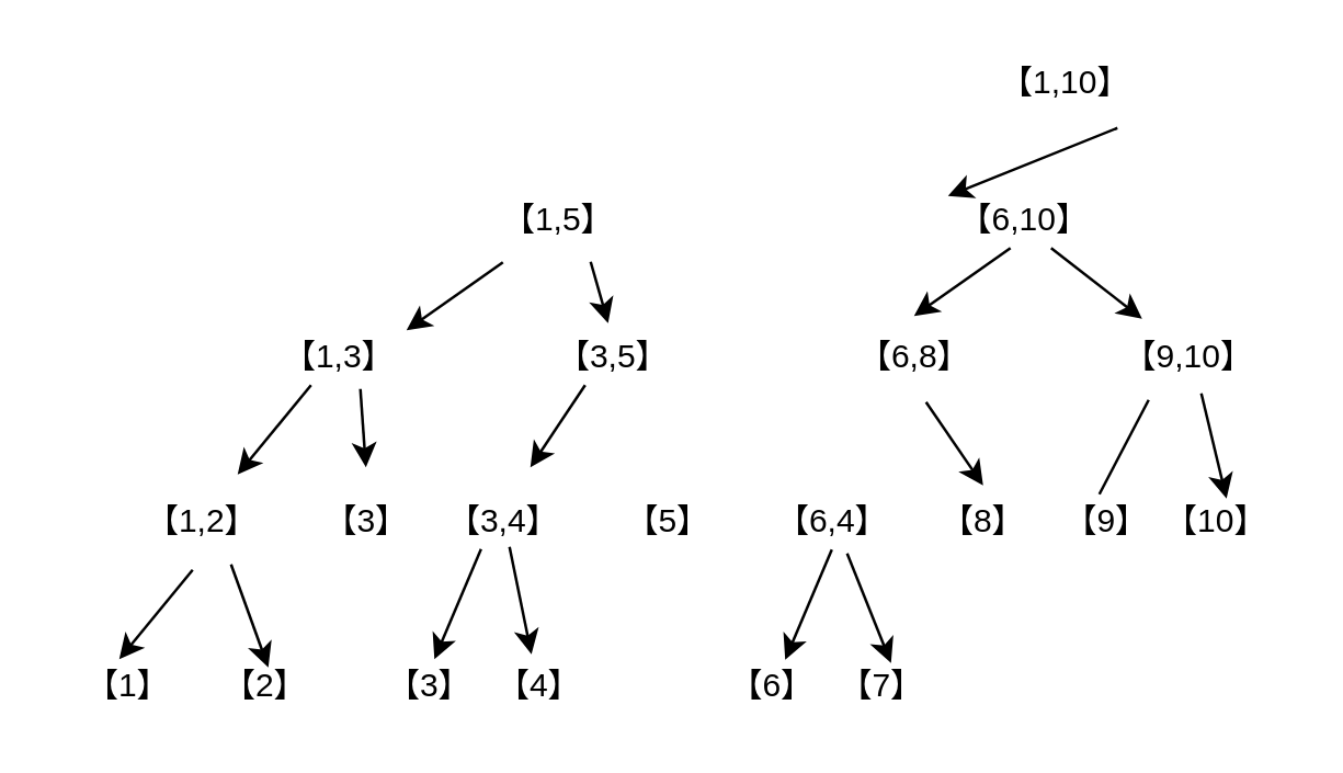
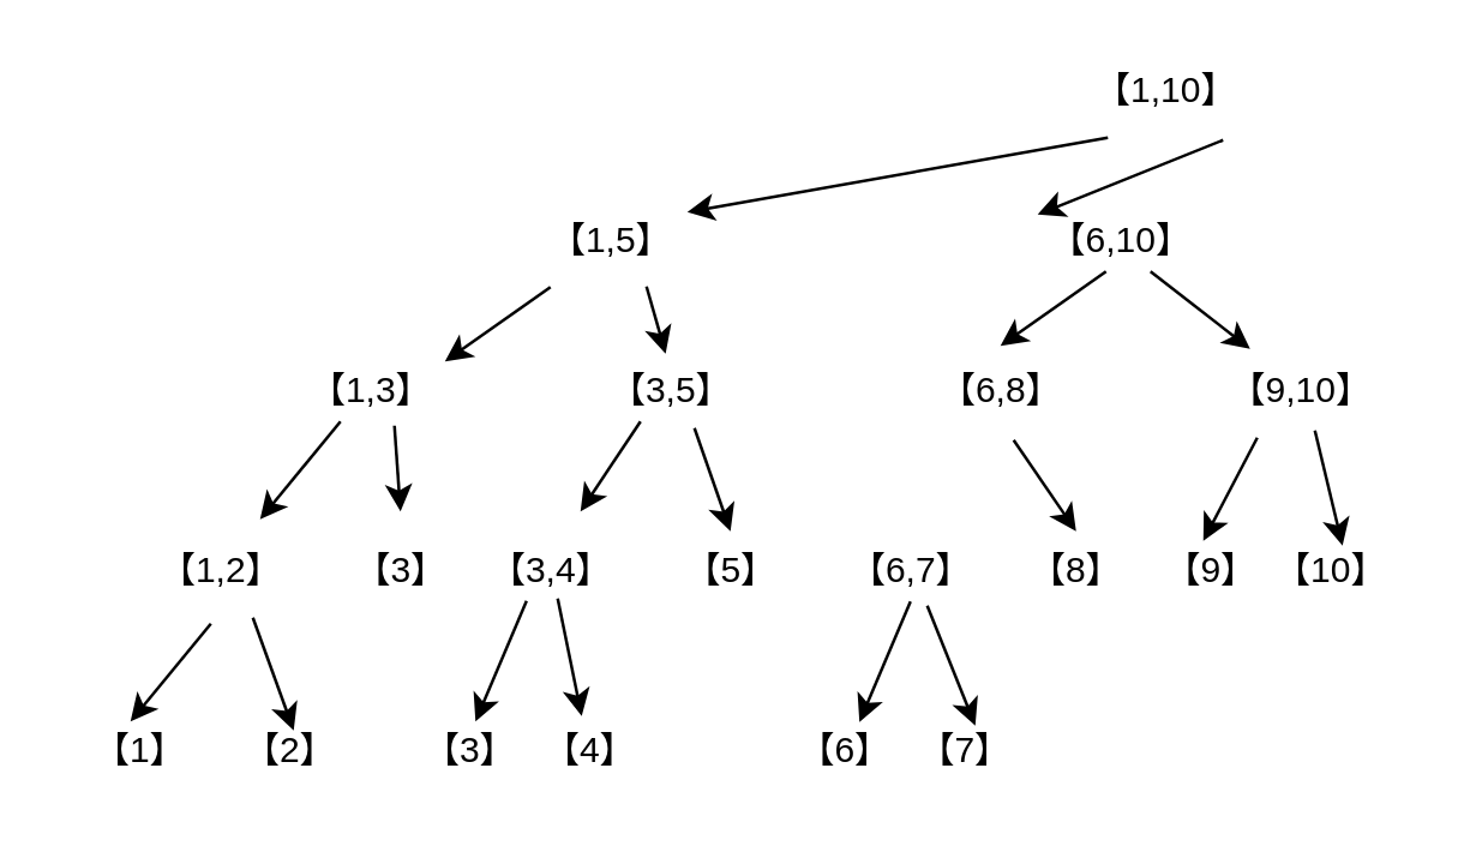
+ <mxCell id="23" value="" style="endArrow=classic;html=1;rounded=0;exitX=0.18;exitY=1.27;exitDx=0;exitDy=0;exitPerimeter=0;entryX=0.927;entryY=0.01;entryDx=0;entryDy=0;entryPerimeter=0;" edge="1" parent="1" source="2" target="3"><mxGeometry width="50" height="50" relative="1" as="geometry"><mxPoint x="133" y="40" as="sourcePoint" /><mxPoint x="183" y="-10" as="targetPoint" /></mxGeometry></mxCell>
+ <mxCell id="33" value="" style="endArrow=classic;html=1;rounded=0;exitX=0.633;exitY=1.11;exitDx=0;exitDy=0;exitPerimeter=0;entryX=0.5;entryY=-0.17;entryDx=0;entryDy=0;entryPerimeter=0;" edge="1" parent="1" source="6" target="12"><mxGeometry width="50" height="50" relative="1" as="geometry"><mxPoint x="373.8" y="155.4" as="sourcePoint" /><mxPoint x="338.62" y="180.2" as="targetPoint" /></mxGeometry></mxCell>
- <mxCell id="32" value="" style="endArrow=none;html=1;rounded=0;exitX=0.26;exitY=1.27;exitDx=0;exitDy=0;exitPerimeter=0;entryX=0.452;entryY=-0.01;entryDx=0;entryDy=0;entryPerimeter=0;" edge="1" parent="1" source="8" target="15"><mxGeometry width="50" height="50" relative="1" as="geometry"><mxPoint x="363.8" y="145.4" as="sourcePoint" /><mxPoint x="328.62" y="170.2" as="targetPoint" /></mxGeometry></mxCell>
+ <mxCell id="32" value="" style="endArrow=classic;html=1;rounded=0;exitX=0.26;exitY=1.27;exitDx=0;exitDy=0;exitPerimeter=0;entryX=0.452;entryY=-0.01;entryDx=0;entryDy=0;entryPerimeter=0;" edge="1" parent="1" source="8" target="15"><mxGeometry width="50" height="50" relative="1" as="geometry"><mxPoint x="363.8" y="145.4" as="sourcePoint" /><mxPoint x="328.62" y="170.2" as="targetPoint" /></mxGeometry></mxCell>
- <mxCell id="13" value="【6,4】" style="text;html=1;align=center;verticalAlign=middle;resizable=0;points=[];autosize=1;strokeColor=none;fillColor=none;" vertex="1" parent="1"><mxGeometry x="273" y="180" width="60" height="20" as="geometry" /></mxCell>
+ <mxCell id="13" value="【6,7】" style="text;html=1;align=center;verticalAlign=middle;resizable=0;points=[];autosize=1;strokeColor=none;fillColor=none;" vertex="1" parent="1"><mxGeometry x="273" y="180" width="60" height="20" as="geometry" /></mxCell>
